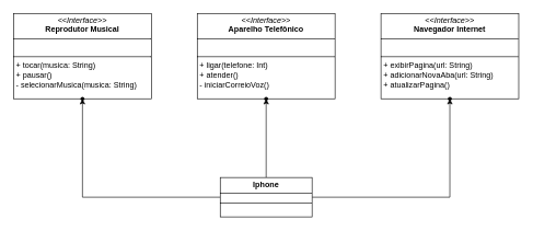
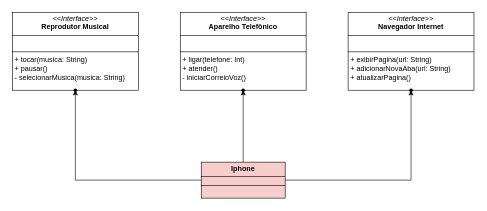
- <mxCell id="8" value="&lt;p style=&quot;margin:0px;margin-top:4px;text-align:center;&quot;&gt;&lt;b&gt;Iphone&lt;/b&gt;&lt;/p&gt;&lt;hr size=&quot;1&quot; style=&quot;border-style:solid;&quot;&gt;&lt;div style=&quot;height:2px;&quot;&gt;&lt;/div&gt;&lt;hr size=&quot;1&quot; style=&quot;border-style:solid;&quot;&gt;&lt;div style=&quot;height:2px;&quot;&gt;&lt;/div&gt;" style="verticalAlign=top;align=left;overflow=fill;html=1;whiteSpace=wrap;" vertex="1" parent="1"><mxGeometry x="335" y="270" width="140" height="60" as="geometry" /></mxCell>
+ <mxCell id="8" value="&lt;p style=&quot;margin:0px;margin-top:4px;text-align:center;&quot;&gt;&lt;b&gt;Iphone&lt;/b&gt;&lt;/p&gt;&lt;hr size=&quot;1&quot; style=&quot;border-style:solid;&quot;&gt;&lt;div style=&quot;height:2px;&quot;&gt;&lt;/div&gt;&lt;hr size=&quot;1&quot; style=&quot;border-style:solid;&quot;&gt;&lt;div style=&quot;height:2px;&quot;&gt;&lt;/div&gt;" style="verticalAlign=top;align=left;overflow=fill;html=1;whiteSpace=wrap;fillColor=#f8cecc;" vertex="1" parent="1"><mxGeometry x="335" y="270" width="140" height="60" as="geometry" /></mxCell>
